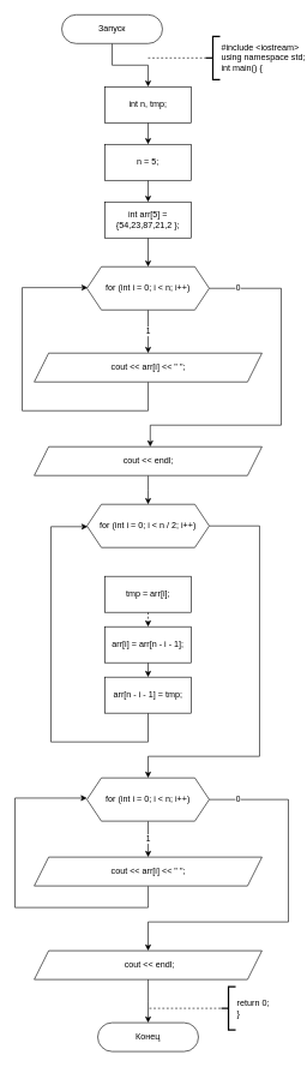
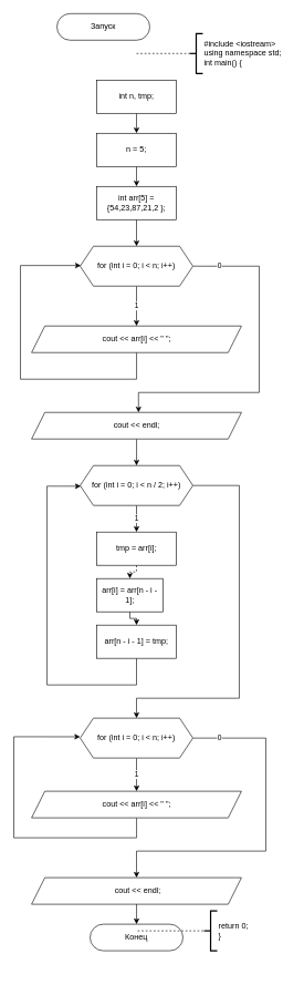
- <mxCell id="2" style="edgeStyle=orthogonalEdgeStyle;rounded=0;orthogonalLoop=1;jettySize=auto;html=1;" parent="1" source="3" target="5" edge="1"><mxGeometry relative="1" as="geometry" /></mxCell>
+ <mxCell id="22" value="1" style="edgeStyle=orthogonalEdgeStyle;rounded=0;html=1;" edge="1" parent="1" source="24" target="26"><mxGeometry relative="1" as="geometry" /></mxCell>
- <mxCell id="28" value="arr[i] = arr[n - i - 1];" style="rounded=0;whiteSpace=wrap;html=1;" vertex="1" parent="1"><mxGeometry x="145" y="870" width="120" height="50" as="geometry" /></mxCell>
+ <mxCell id="28" value="arr[i] = arr[n - i - 1];" style="rounded=0;whiteSpace=wrap;html=1;" vertex="1" parent="1"><mxGeometry x="145" y="870" width="100" height="50" as="geometry" /></mxCell>
- <mxCell id="8" value="Конец" style="rounded=1;whiteSpace=wrap;html=1;arcSize=50;" parent="1" vertex="1"><mxGeometry x="135" y="1420" width="140" height="40" as="geometry" /></mxCell>
+ <mxCell id="8" value="Конец" style="rounded=1;whiteSpace=wrap;html=1;arcSize=50;" parent="1" vertex="1"><mxGeometry x="135" y="1390" width="140" height="40" as="geometry" /></mxCell>
